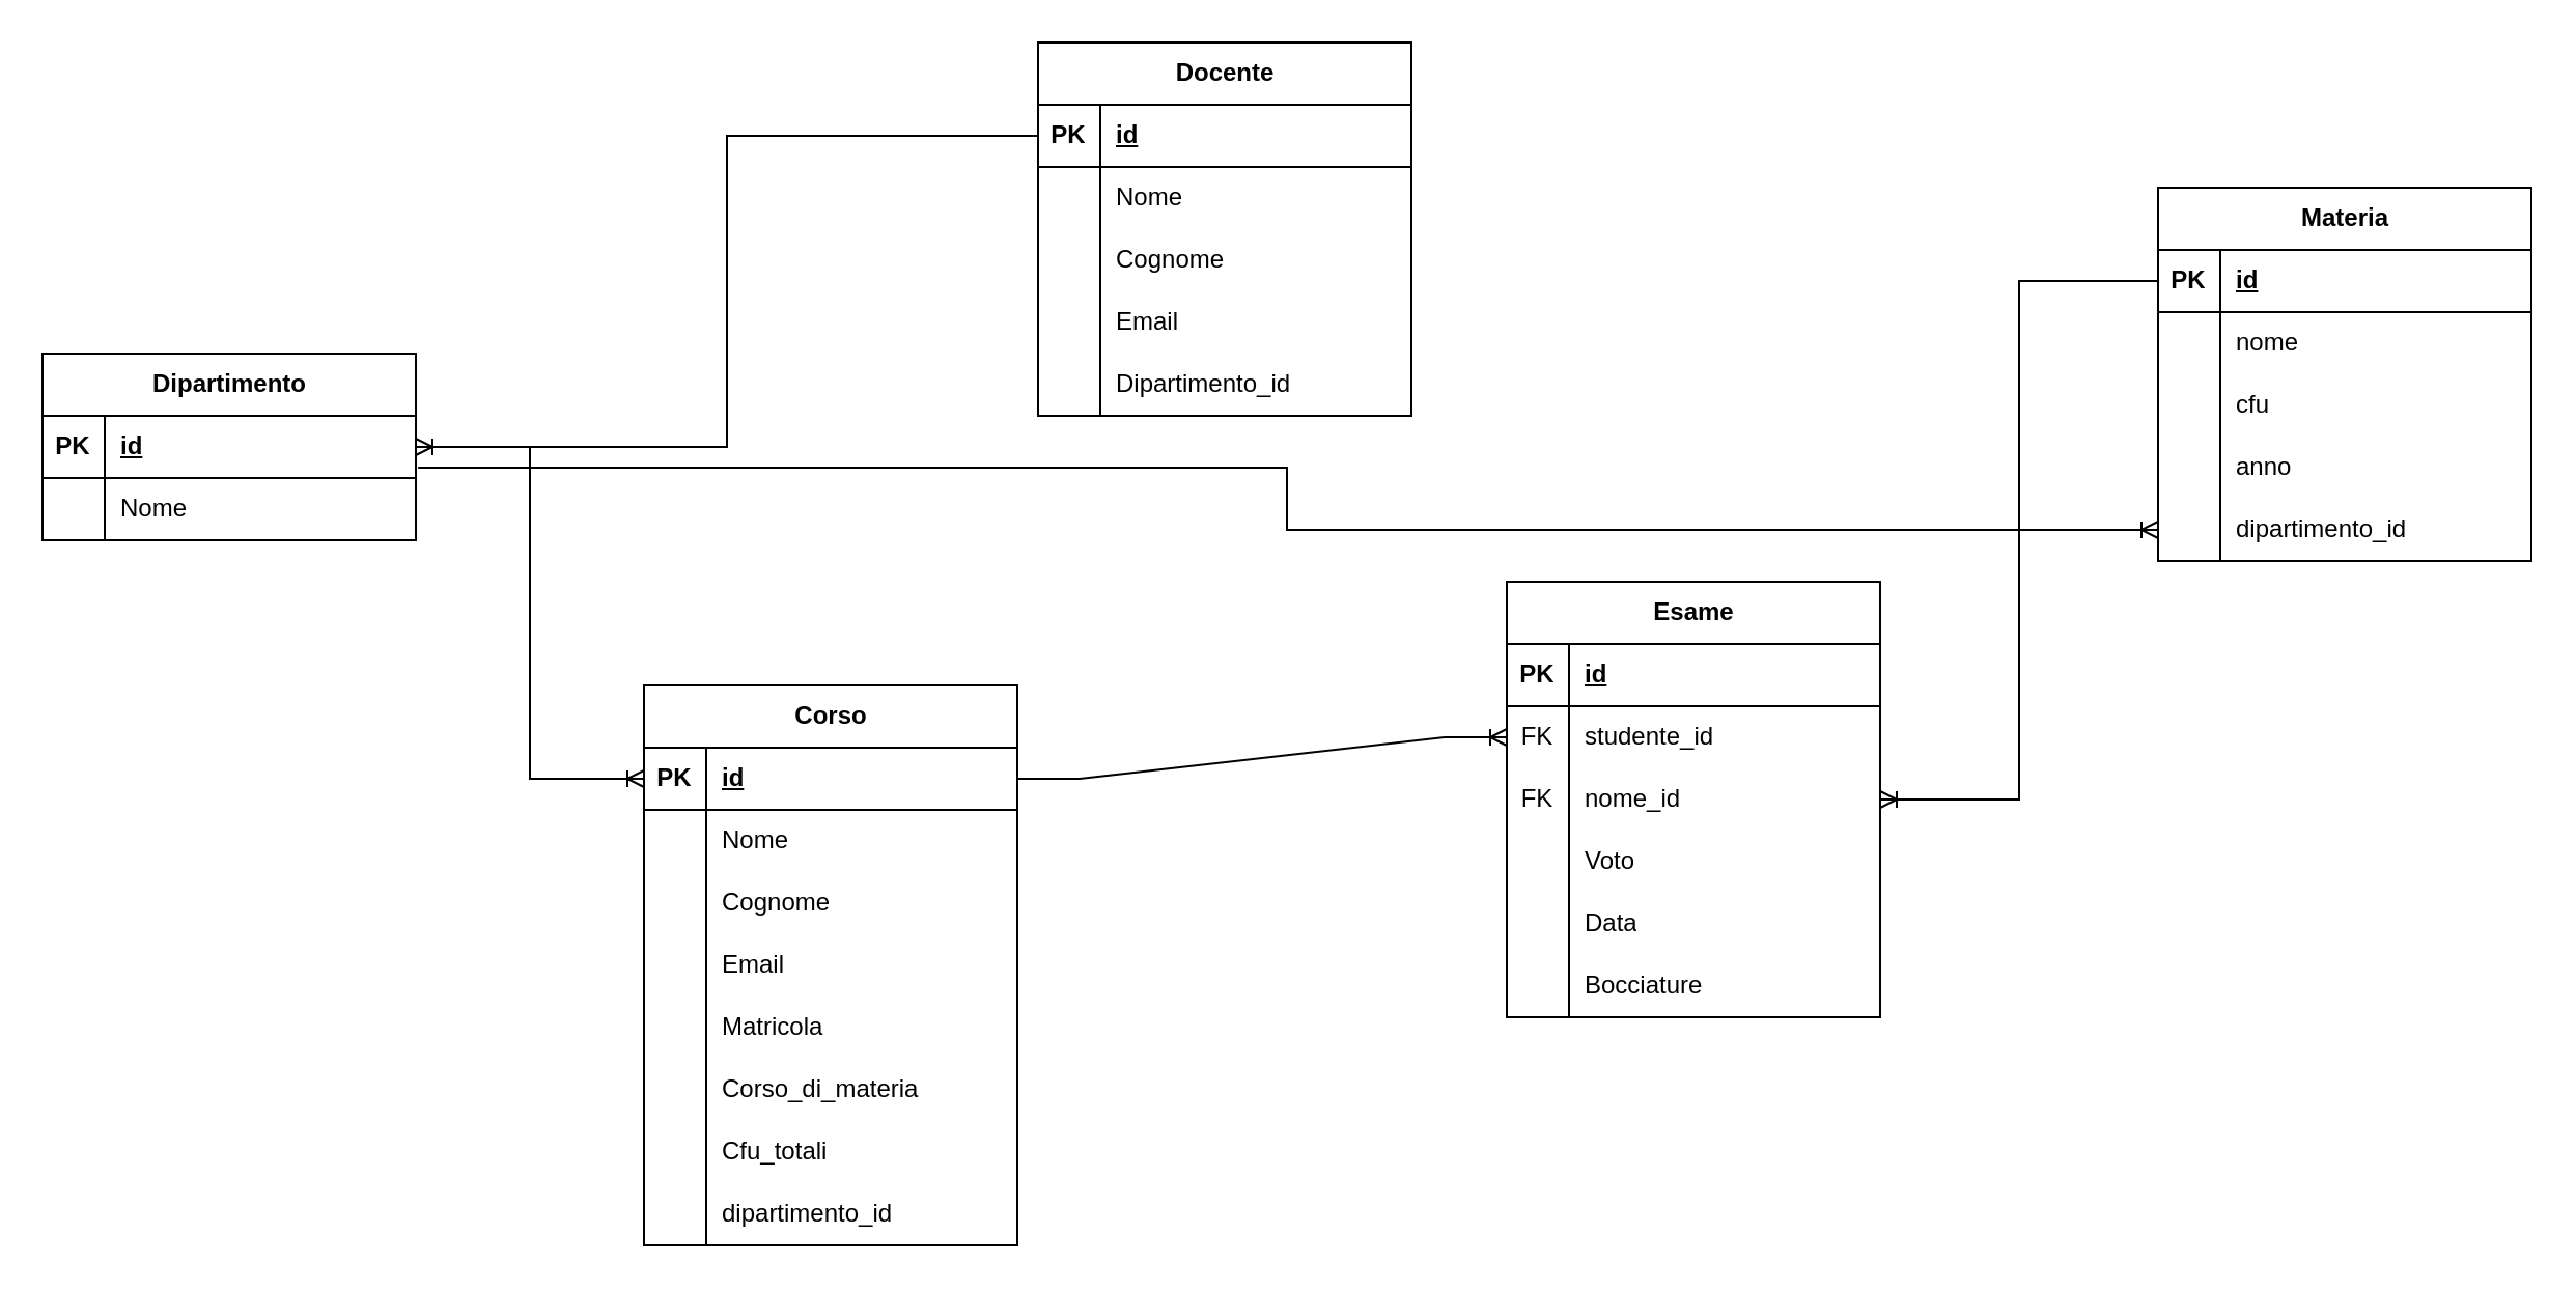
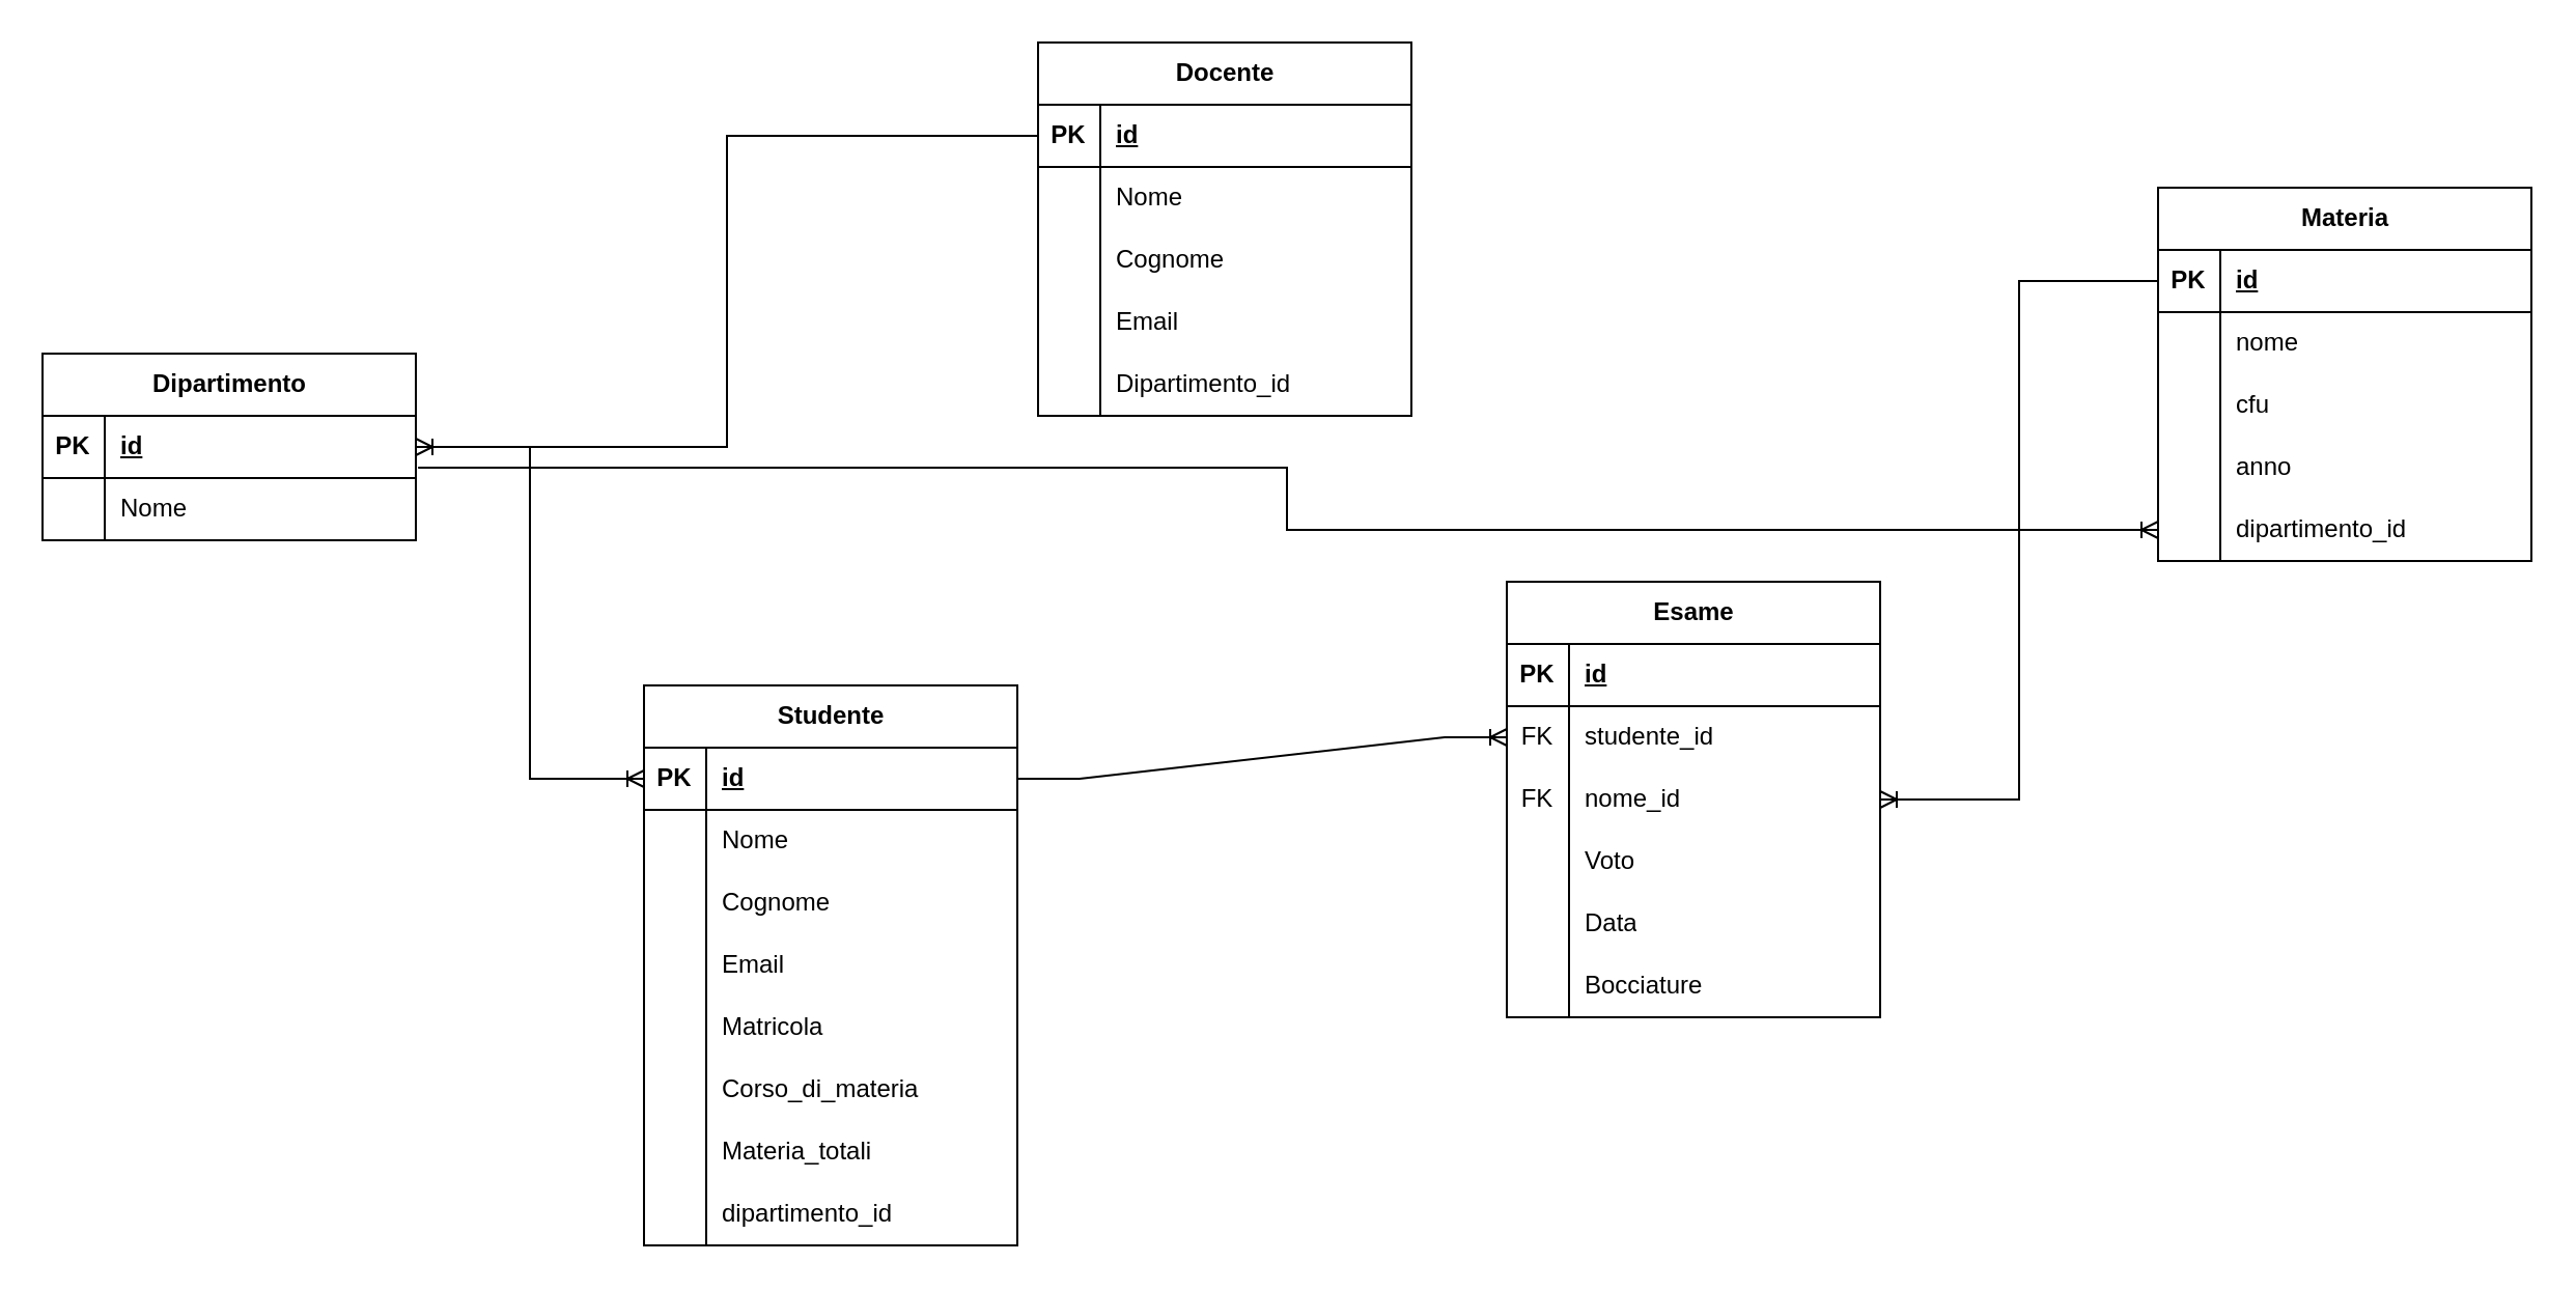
- <mxCell id="9" value="Corso" style="shape=table;startSize=30;container=1;collapsible=1;childLayout=tableLayout;fixedRows=1;rowLines=0;fontStyle=1;align=center;resizeLast=1;html=1;" parent="1" vertex="1"><mxGeometry x="310" y="330" width="180" height="270" as="geometry" /></mxCell>
+ <mxCell id="9" value="Studente" style="shape=table;startSize=30;container=1;collapsible=1;childLayout=tableLayout;fixedRows=1;rowLines=0;fontStyle=1;align=center;resizeLast=1;html=1;" parent="1" vertex="1"><mxGeometry x="310" y="330" width="180" height="270" as="geometry" /></mxCell>
- <mxCell id="30" value="Cfu_totali" style="shape=partialRectangle;connectable=0;fillColor=none;top=0;left=0;bottom=0;right=0;align=left;spacingLeft=6;overflow=hidden;whiteSpace=wrap;html=1;" parent="28" vertex="1"><mxGeometry x="30" width="150" height="30" as="geometry"><mxRectangle width="150" height="30" as="alternateBounds" /></mxGeometry></mxCell>
+ <mxCell id="30" value="Materia_totali" style="shape=partialRectangle;connectable=0;fillColor=none;top=0;left=0;bottom=0;right=0;align=left;spacingLeft=6;overflow=hidden;whiteSpace=wrap;html=1;" parent="28" vertex="1"><mxGeometry x="30" width="150" height="30" as="geometry"><mxRectangle width="150" height="30" as="alternateBounds" /></mxGeometry></mxCell>
